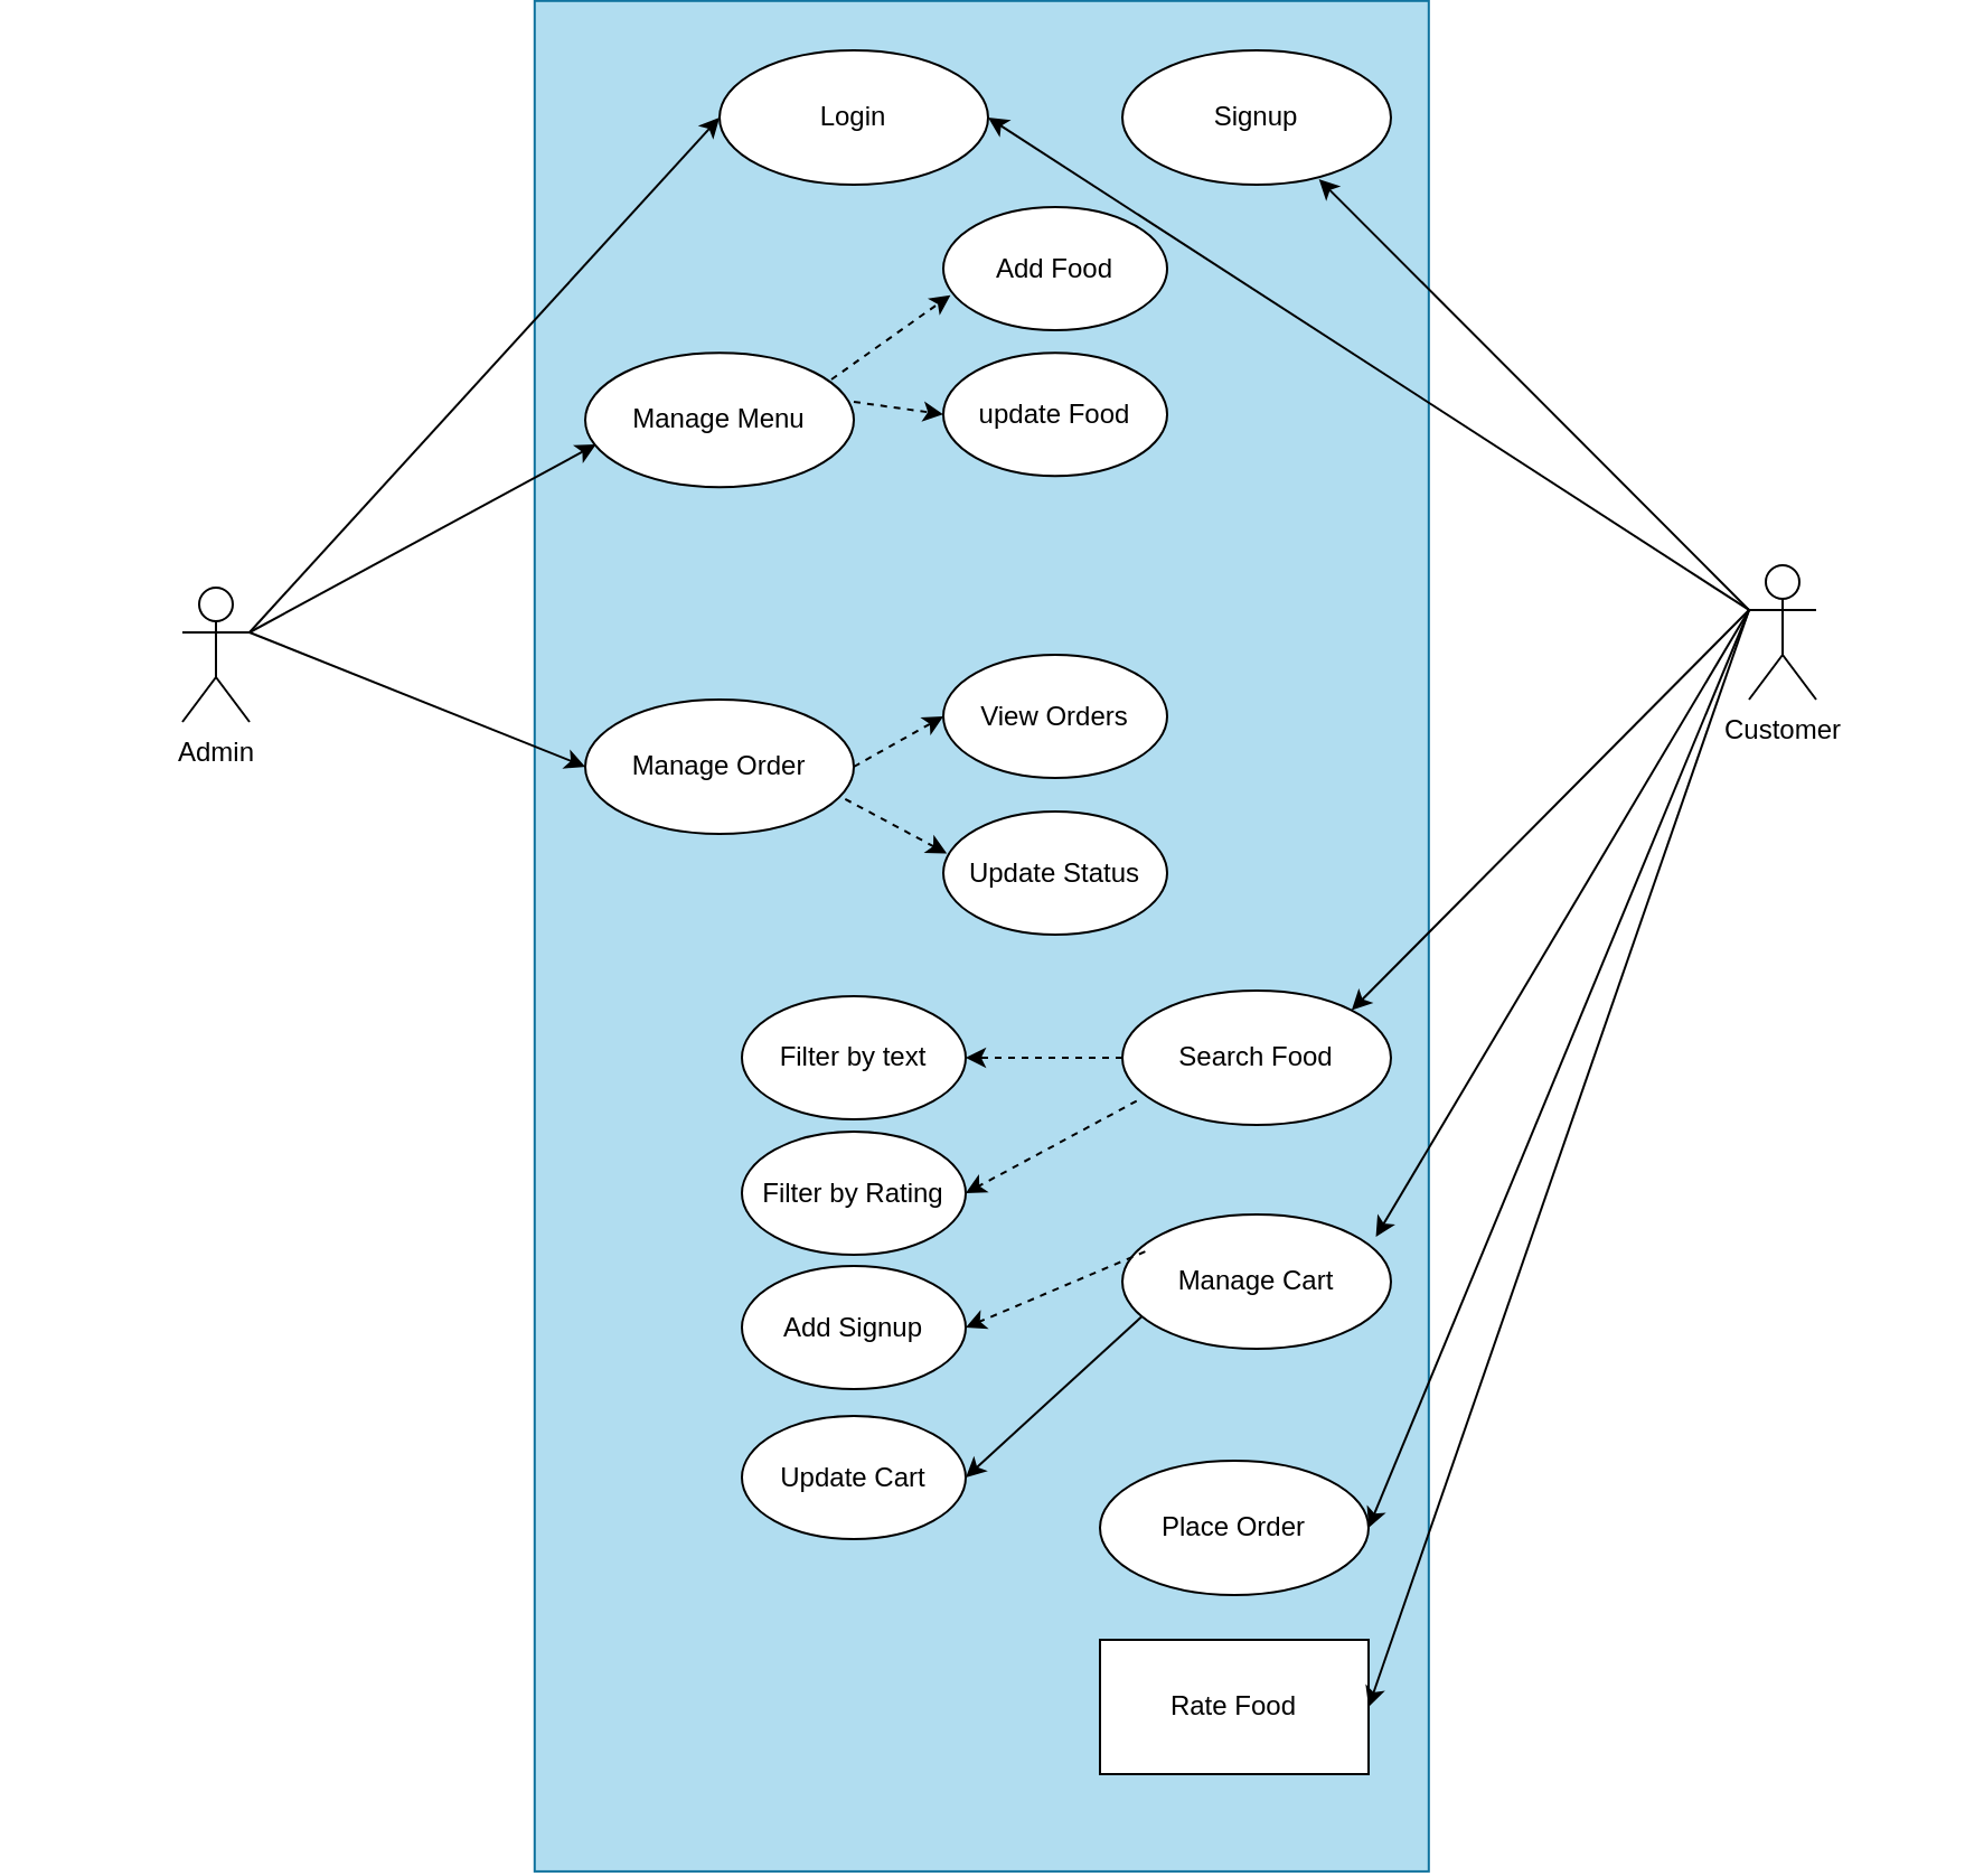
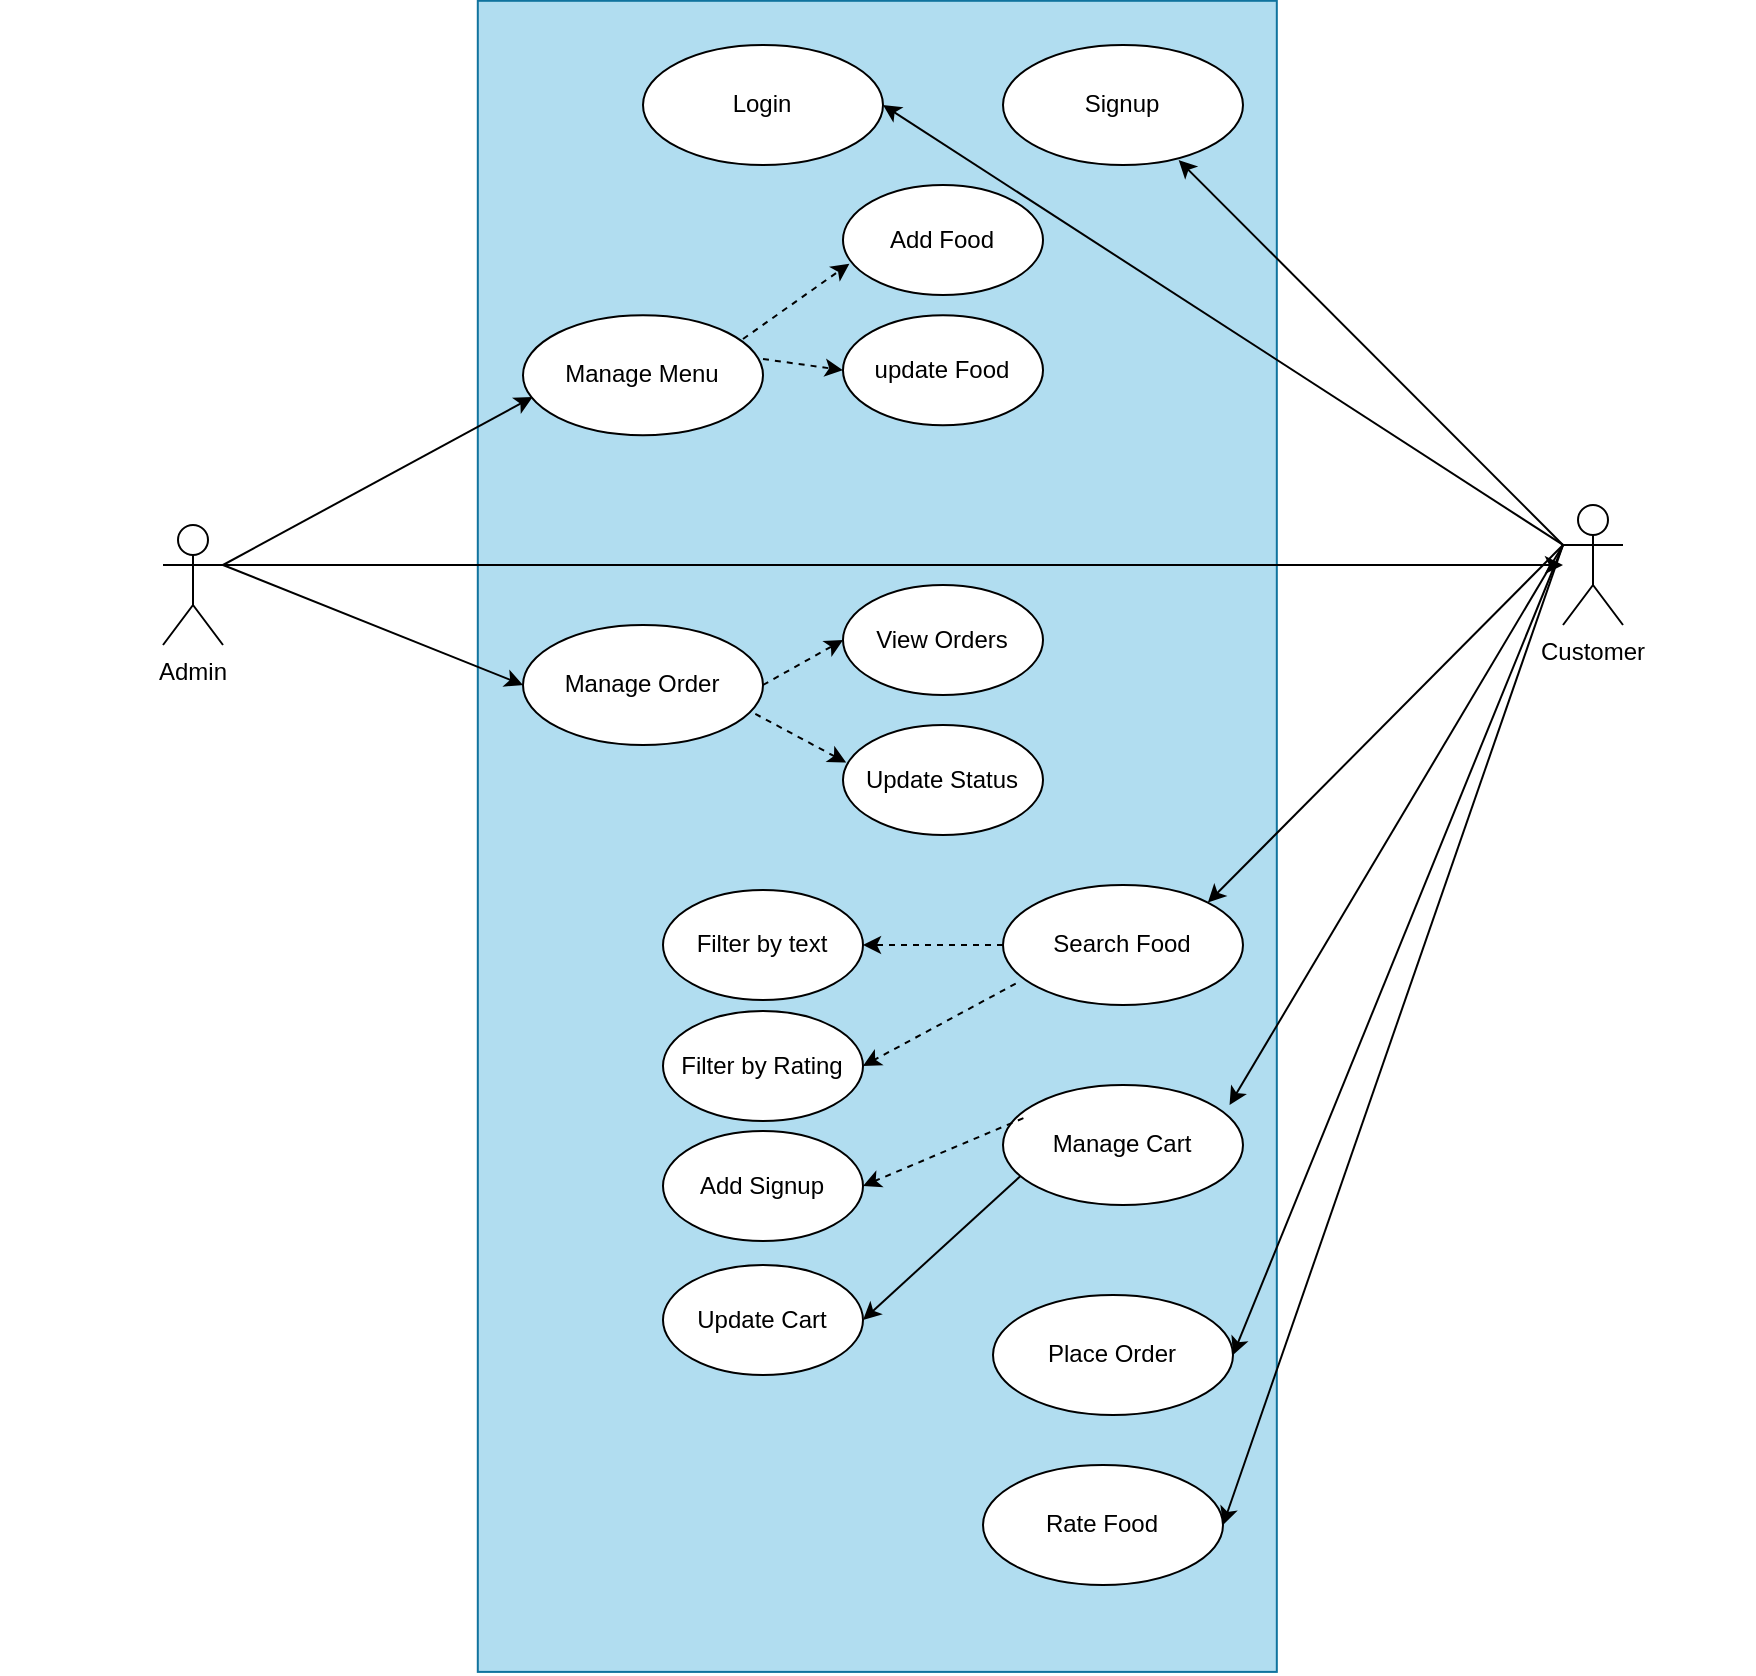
- <mxCell id="10" value="" style="endArrow=classic;html=1;rounded=0;exitX=1;exitY=0.333;exitDx=0;exitDy=0;exitPerimeter=0;entryX=0;entryY=0.5;entryDx=0;entryDy=0;" parent="1" source="3" target="6" edge="1"><mxGeometry width="50" height="50" relative="1" as="geometry"><mxPoint x="111" y="270" as="sourcePoint" /><mxPoint x="231" y="70" as="targetPoint" /></mxGeometry></mxCell>
+ <mxCell id="10" value="" style="endArrow=classic;html=1;rounded=0;exitX=1;exitY=0.333;exitDx=0;exitDy=0;exitPerimeter=0;" parent="1" source="3" target="4" edge="1"><mxGeometry width="50" height="50" relative="1" as="geometry"><mxPoint x="111" y="270" as="sourcePoint" /><mxPoint x="231" y="70" as="targetPoint" /></mxGeometry></mxCell>
- <mxCell id="20" value="Place Order" style="ellipse;whiteSpace=wrap;html=1;" parent="1" vertex="1"><mxGeometry x="491" y="650" width="120" height="60" as="geometry" /></mxCell>
+ <mxCell id="20" value="Place Order" style="ellipse;whiteSpace=wrap;html=1;" parent="1" vertex="1"><mxGeometry x="496" y="645" width="120" height="60" as="geometry" /></mxCell>
- <mxCell id="21" value="Rate Food" style="whiteSpace=wrap;html=1;rounded=0;" parent="1" vertex="1"><mxGeometry x="491" y="730" width="120" height="60" as="geometry" /></mxCell>
+ <mxCell id="21" value="Rate Food" style="ellipse;whiteSpace=wrap;html=1;" parent="1" vertex="1"><mxGeometry x="491" y="730" width="120" height="60" as="geometry" /></mxCell>
